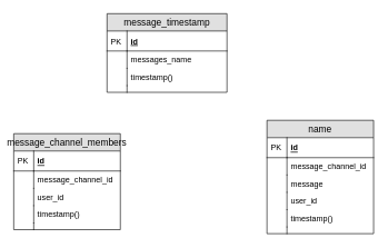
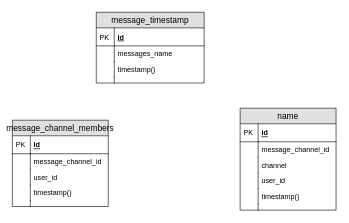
- <mxCell id="27" value="message" style="shape=partialRectangle;top=0;left=0;right=0;bottom=0;align=left;verticalAlign=top;fillColor=none;spacingLeft=34;spacingRight=4;overflow=hidden;rotatable=0;points=[[0,0.5],[1,0.5]];portConstraint=eastwest;dropTarget=0;fontSize=12;" vertex="1" parent="22"><mxGeometry y="82" width="160" height="26" as="geometry" /></mxCell>
+ <mxCell id="27" value="channel" style="shape=partialRectangle;top=0;left=0;right=0;bottom=0;align=left;verticalAlign=top;fillColor=none;spacingLeft=34;spacingRight=4;overflow=hidden;rotatable=0;points=[[0,0.5],[1,0.5]];portConstraint=eastwest;dropTarget=0;fontSize=12;" vertex="1" parent="22"><mxGeometry y="82" width="160" height="26" as="geometry" /></mxCell>
